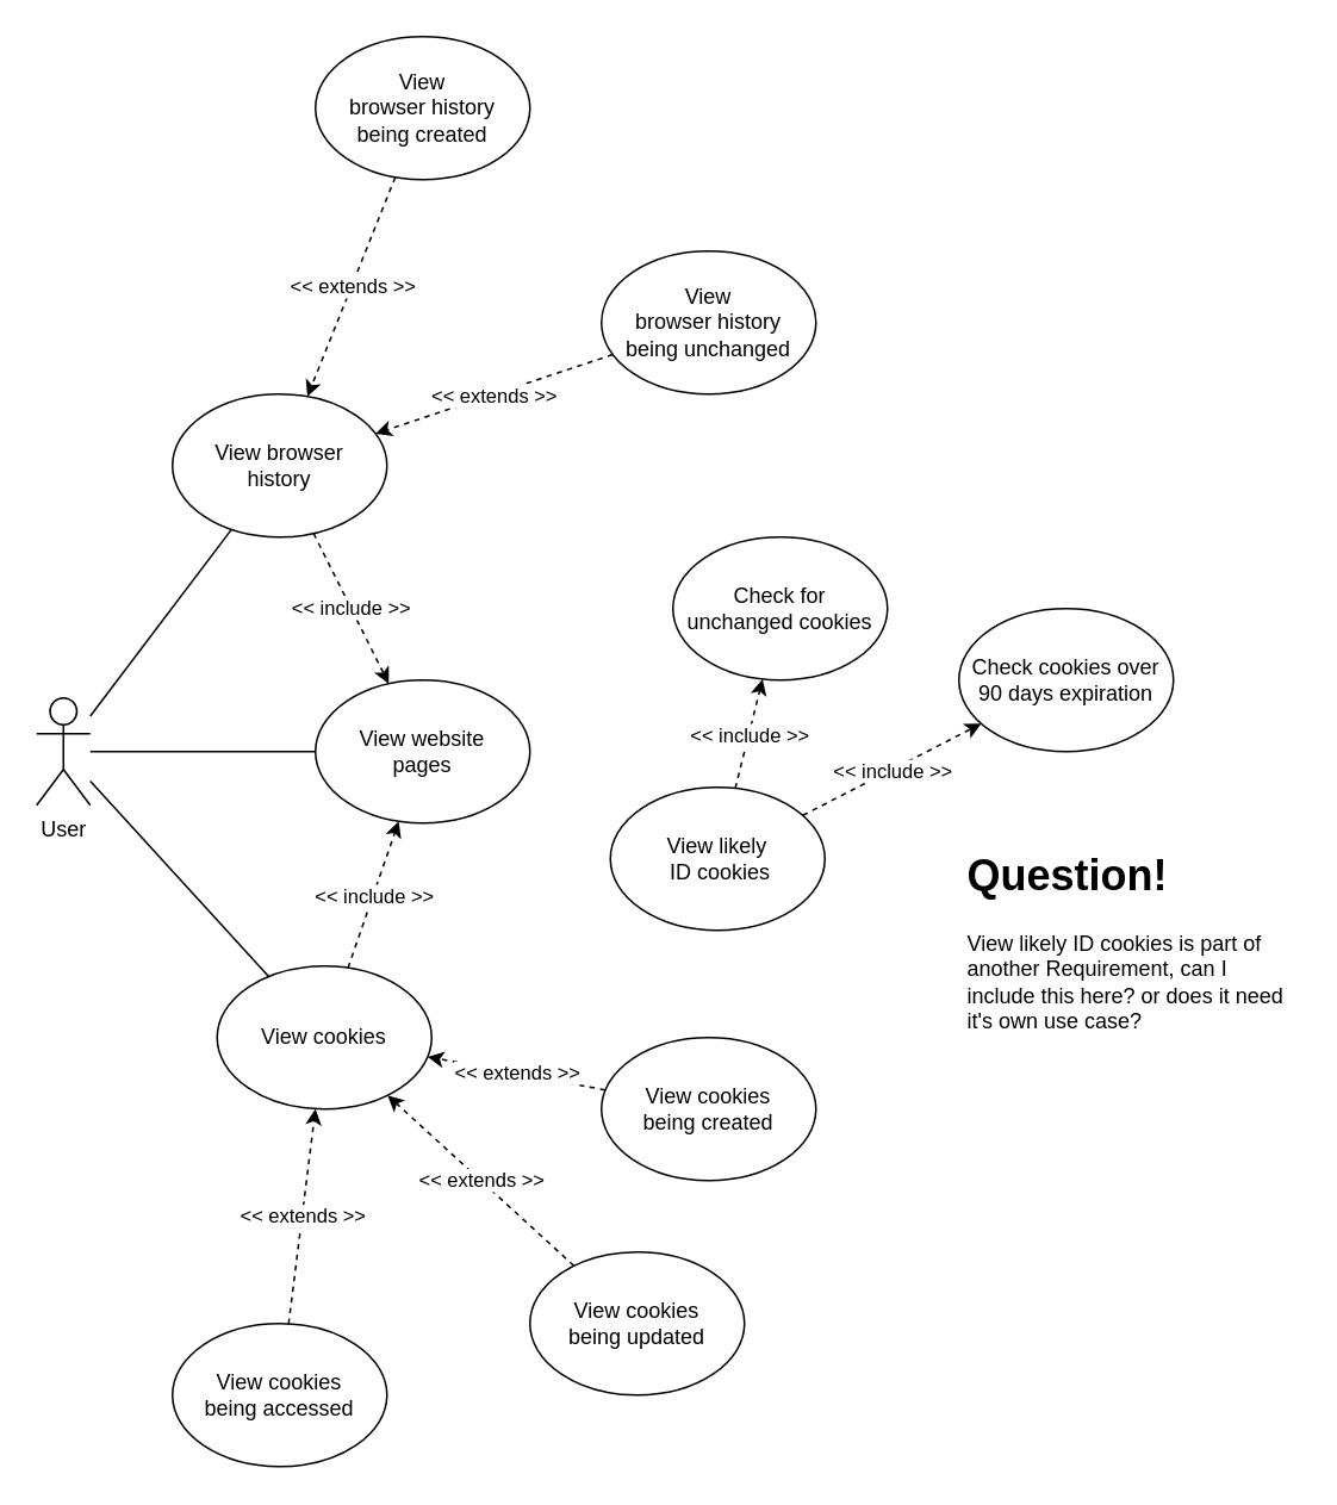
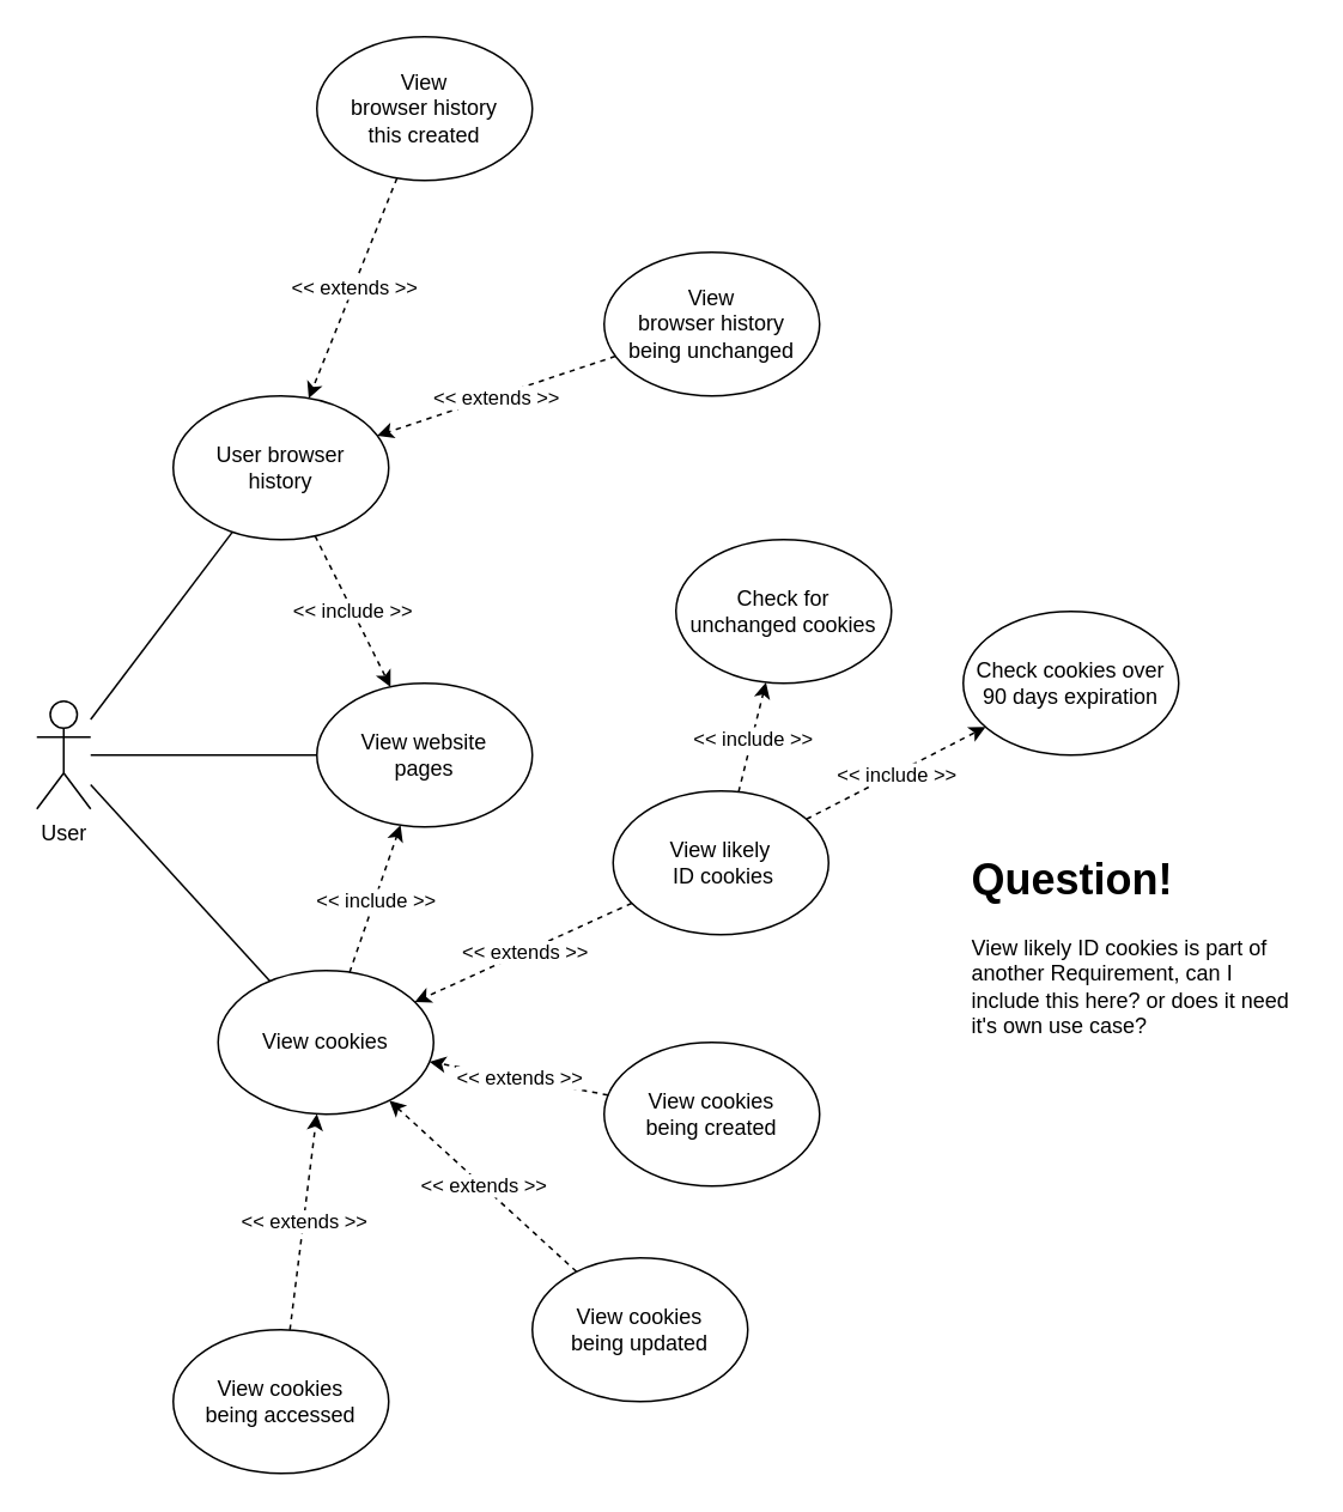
- <mxCell id="27" value="View &lt;br&gt;browser history&lt;br&gt;being created" style="ellipse;whiteSpace=wrap;html=1;" vertex="1" parent="1"><mxGeometry x="176" y="20" width="120" height="80" as="geometry" /></mxCell>
+ <mxCell id="27" value="View &lt;br&gt;browser history&lt;br&gt;this created" style="ellipse;whiteSpace=wrap;html=1;" vertex="1" parent="1"><mxGeometry x="176" y="20" width="120" height="80" as="geometry" /></mxCell>
- <mxCell id="9" value="View browser&lt;br&gt;history" style="ellipse;whiteSpace=wrap;html=1;" vertex="1" parent="1"><mxGeometry x="96" y="220" width="120" height="80" as="geometry" /></mxCell>
+ <mxCell id="9" value="User browser&lt;br&gt;history" style="ellipse;whiteSpace=wrap;html=1;" vertex="1" parent="1"><mxGeometry x="96" y="220" width="120" height="80" as="geometry" /></mxCell>
+ <mxCell id="31" value="" style="endArrow=classic;html=1;dashed=1;" edge="1" parent="1" source="28" target="4"><mxGeometry relative="1" as="geometry"><mxPoint x="327.465" y="719.34" as="sourcePoint" /><mxPoint x="204.411" y="620.729" as="targetPoint" /></mxGeometry></mxCell>
+ <mxCell id="32" value="&amp;lt;&amp;lt; extends &amp;gt;&amp;gt;" style="edgeLabel;resizable=0;html=1;align=center;verticalAlign=middle;" connectable="0" vertex="1" parent="31"><mxGeometry relative="1" as="geometry" /></mxCell>
